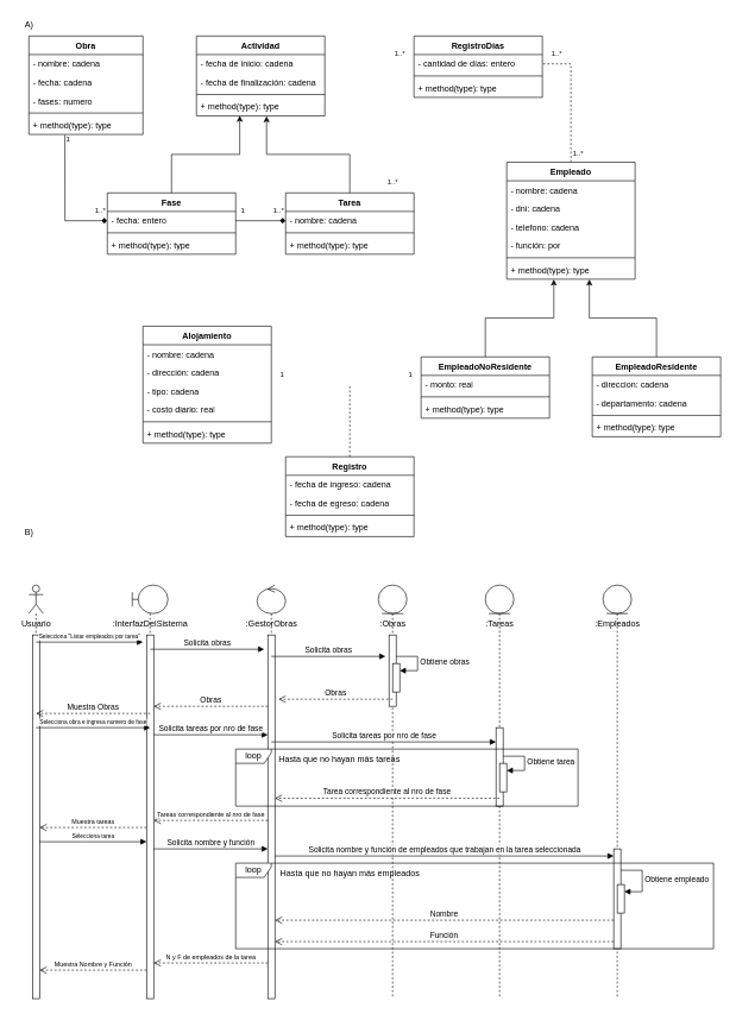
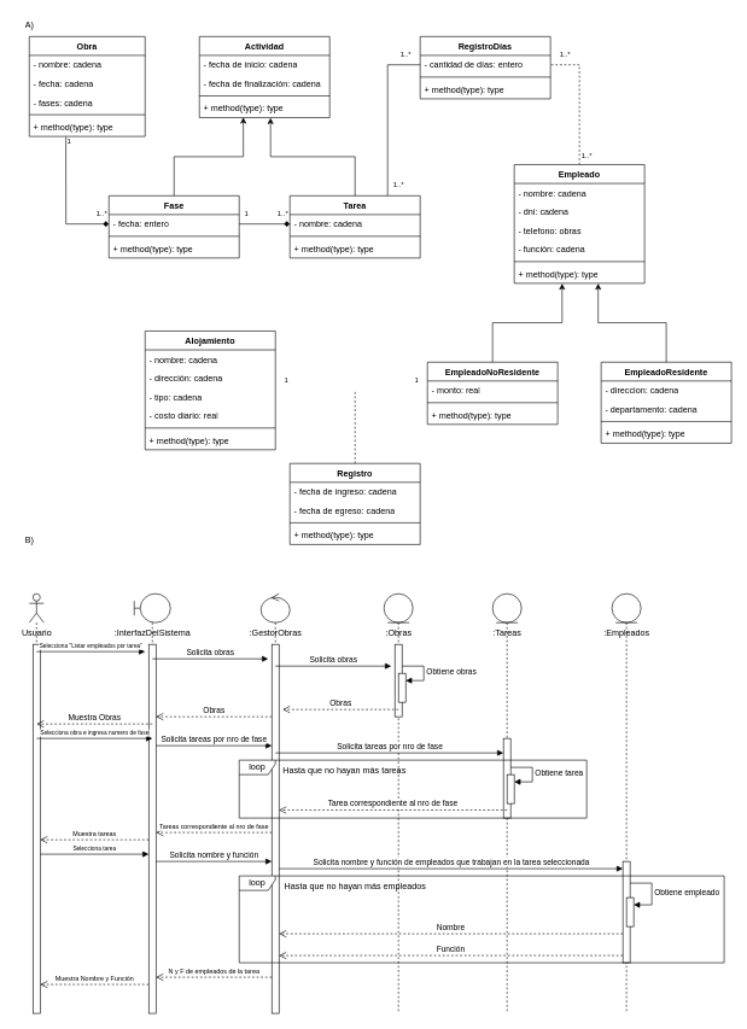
- <mxCell id="5" value="- fases: numero" style="text;strokeColor=none;fillColor=none;align=left;verticalAlign=top;spacingLeft=4;spacingRight=4;overflow=hidden;rotatable=0;points=[[0,0.5],[1,0.5]];portConstraint=eastwest;whiteSpace=wrap;html=1;" parent="2" vertex="1"><mxGeometry y="78" width="160" height="26" as="geometry" /></mxCell>
+ <mxCell id="5" value="- fases: cadena" style="text;strokeColor=none;fillColor=none;align=left;verticalAlign=top;spacingLeft=4;spacingRight=4;overflow=hidden;rotatable=0;points=[[0,0.5],[1,0.5]];portConstraint=eastwest;whiteSpace=wrap;html=1;" parent="2" vertex="1"><mxGeometry y="78" width="160" height="26" as="geometry" /></mxCell>
+ <mxCell id="62" style="edgeStyle=orthogonalEdgeStyle;rounded=0;orthogonalLoop=1;jettySize=auto;html=1;exitX=0;exitY=0.5;exitDx=0;exitDy=0;entryX=0.75;entryY=0;entryDx=0;entryDy=0;endArrow=none;endFill=0;" parent="1" source="59" target="12" edge="1"><mxGeometry relative="1" as="geometry" /></mxCell>
- <mxCell id="50" value="- telefono: cadena" style="text;strokeColor=none;fillColor=none;align=left;verticalAlign=top;spacingLeft=4;spacingRight=4;overflow=hidden;rotatable=0;points=[[0,0.5],[1,0.5]];portConstraint=eastwest;whiteSpace=wrap;html=1;" parent="47" vertex="1"><mxGeometry y="78" width="180" height="26" as="geometry" /></mxCell>
+ <mxCell id="50" value="- telefono: obras" style="text;strokeColor=none;fillColor=none;align=left;verticalAlign=top;spacingLeft=4;spacingRight=4;overflow=hidden;rotatable=0;points=[[0,0.5],[1,0.5]];portConstraint=eastwest;whiteSpace=wrap;html=1;" parent="47" vertex="1"><mxGeometry y="78" width="180" height="26" as="geometry" /></mxCell>
- <mxCell id="51" value="- función: por" style="text;strokeColor=none;fillColor=none;align=left;verticalAlign=top;spacingLeft=4;spacingRight=4;overflow=hidden;rotatable=0;points=[[0,0.5],[1,0.5]];portConstraint=eastwest;whiteSpace=wrap;html=1;" parent="47" vertex="1"><mxGeometry y="104" width="180" height="26" as="geometry" /></mxCell>
+ <mxCell id="51" value="- función: cadena" style="text;strokeColor=none;fillColor=none;align=left;verticalAlign=top;spacingLeft=4;spacingRight=4;overflow=hidden;rotatable=0;points=[[0,0.5],[1,0.5]];portConstraint=eastwest;whiteSpace=wrap;html=1;" parent="47" vertex="1"><mxGeometry y="104" width="180" height="26" as="geometry" /></mxCell>
